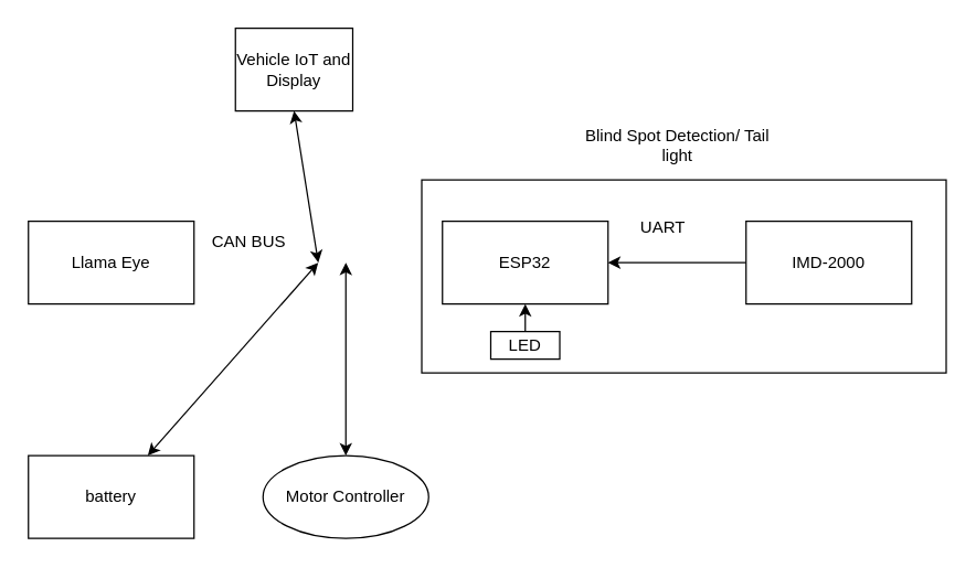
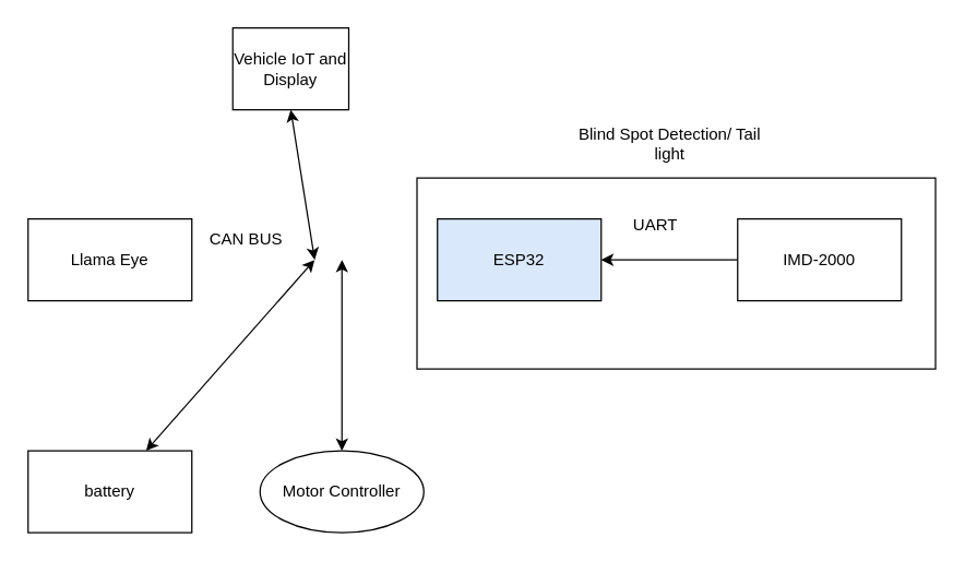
- <mxCell id="4" value="ESP32" style="rounded=0;whiteSpace=wrap;html=1;" vertex="1" parent="1"><mxGeometry x="320" y="160" width="120" height="60" as="geometry" /></mxCell>
+ <mxCell id="4" value="ESP32" style="rounded=0;whiteSpace=wrap;html=1;fillColor=#dae8fc;" vertex="1" parent="1"><mxGeometry x="320" y="160" width="120" height="60" as="geometry" /></mxCell>
- <mxCell id="16" style="edgeStyle=none;rounded=0;orthogonalLoop=1;jettySize=auto;html=1;" edge="1" parent="1" source="17" target="4"><mxGeometry relative="1" as="geometry" /></mxCell>
- <mxCell id="17" value="LED" style="rounded=0;whiteSpace=wrap;html=1;" vertex="1" parent="1"><mxGeometry x="355" y="240" width="50" height="20" as="geometry" /></mxCell>
